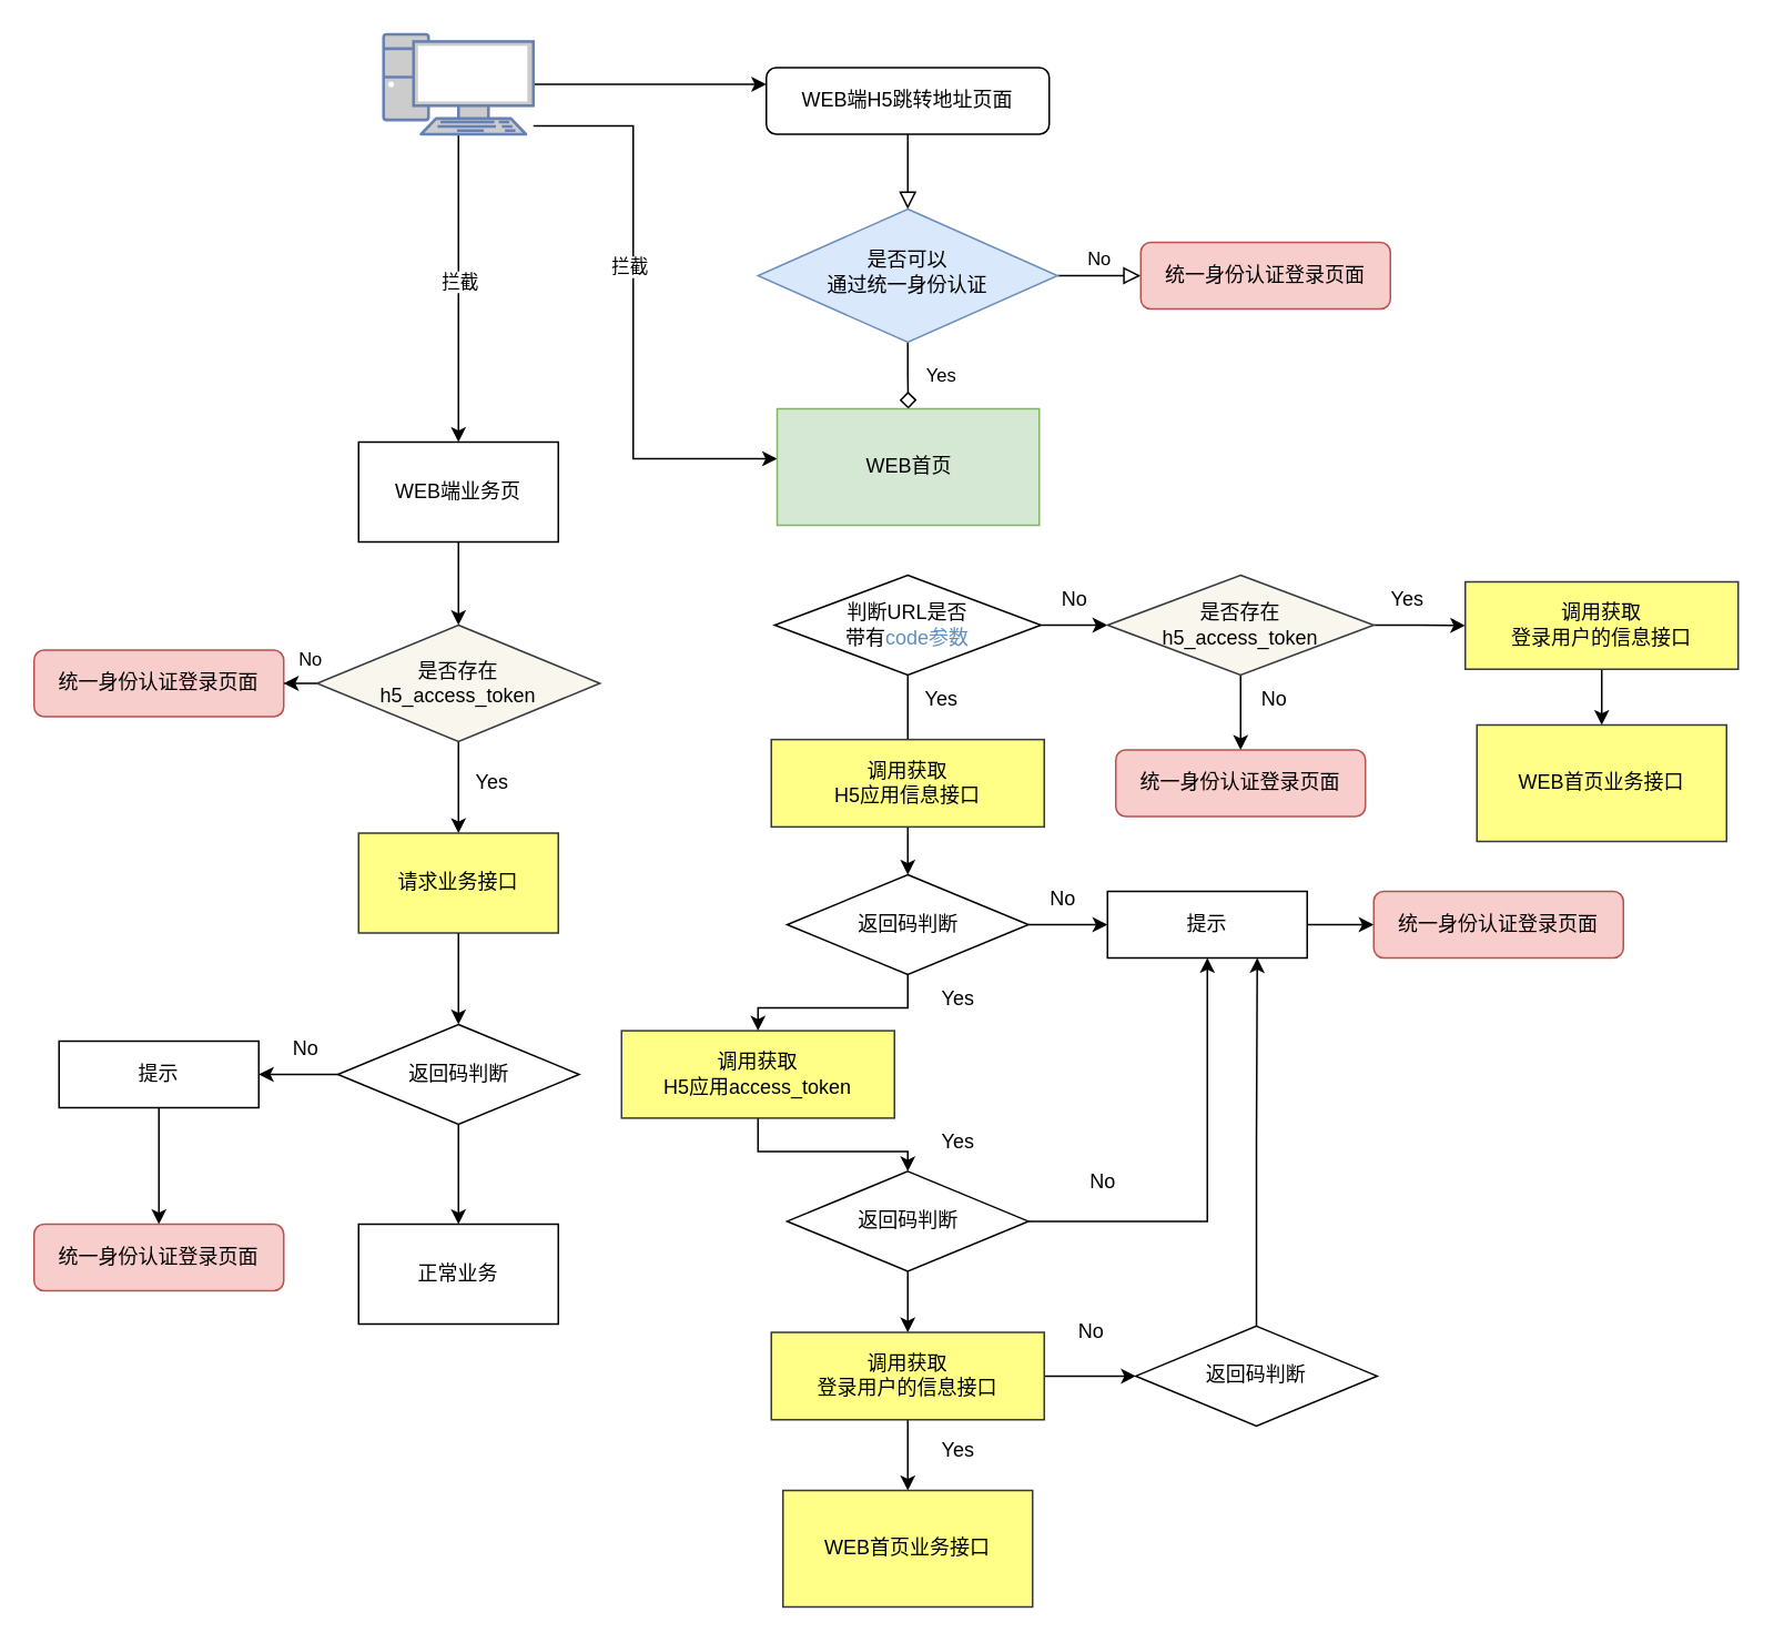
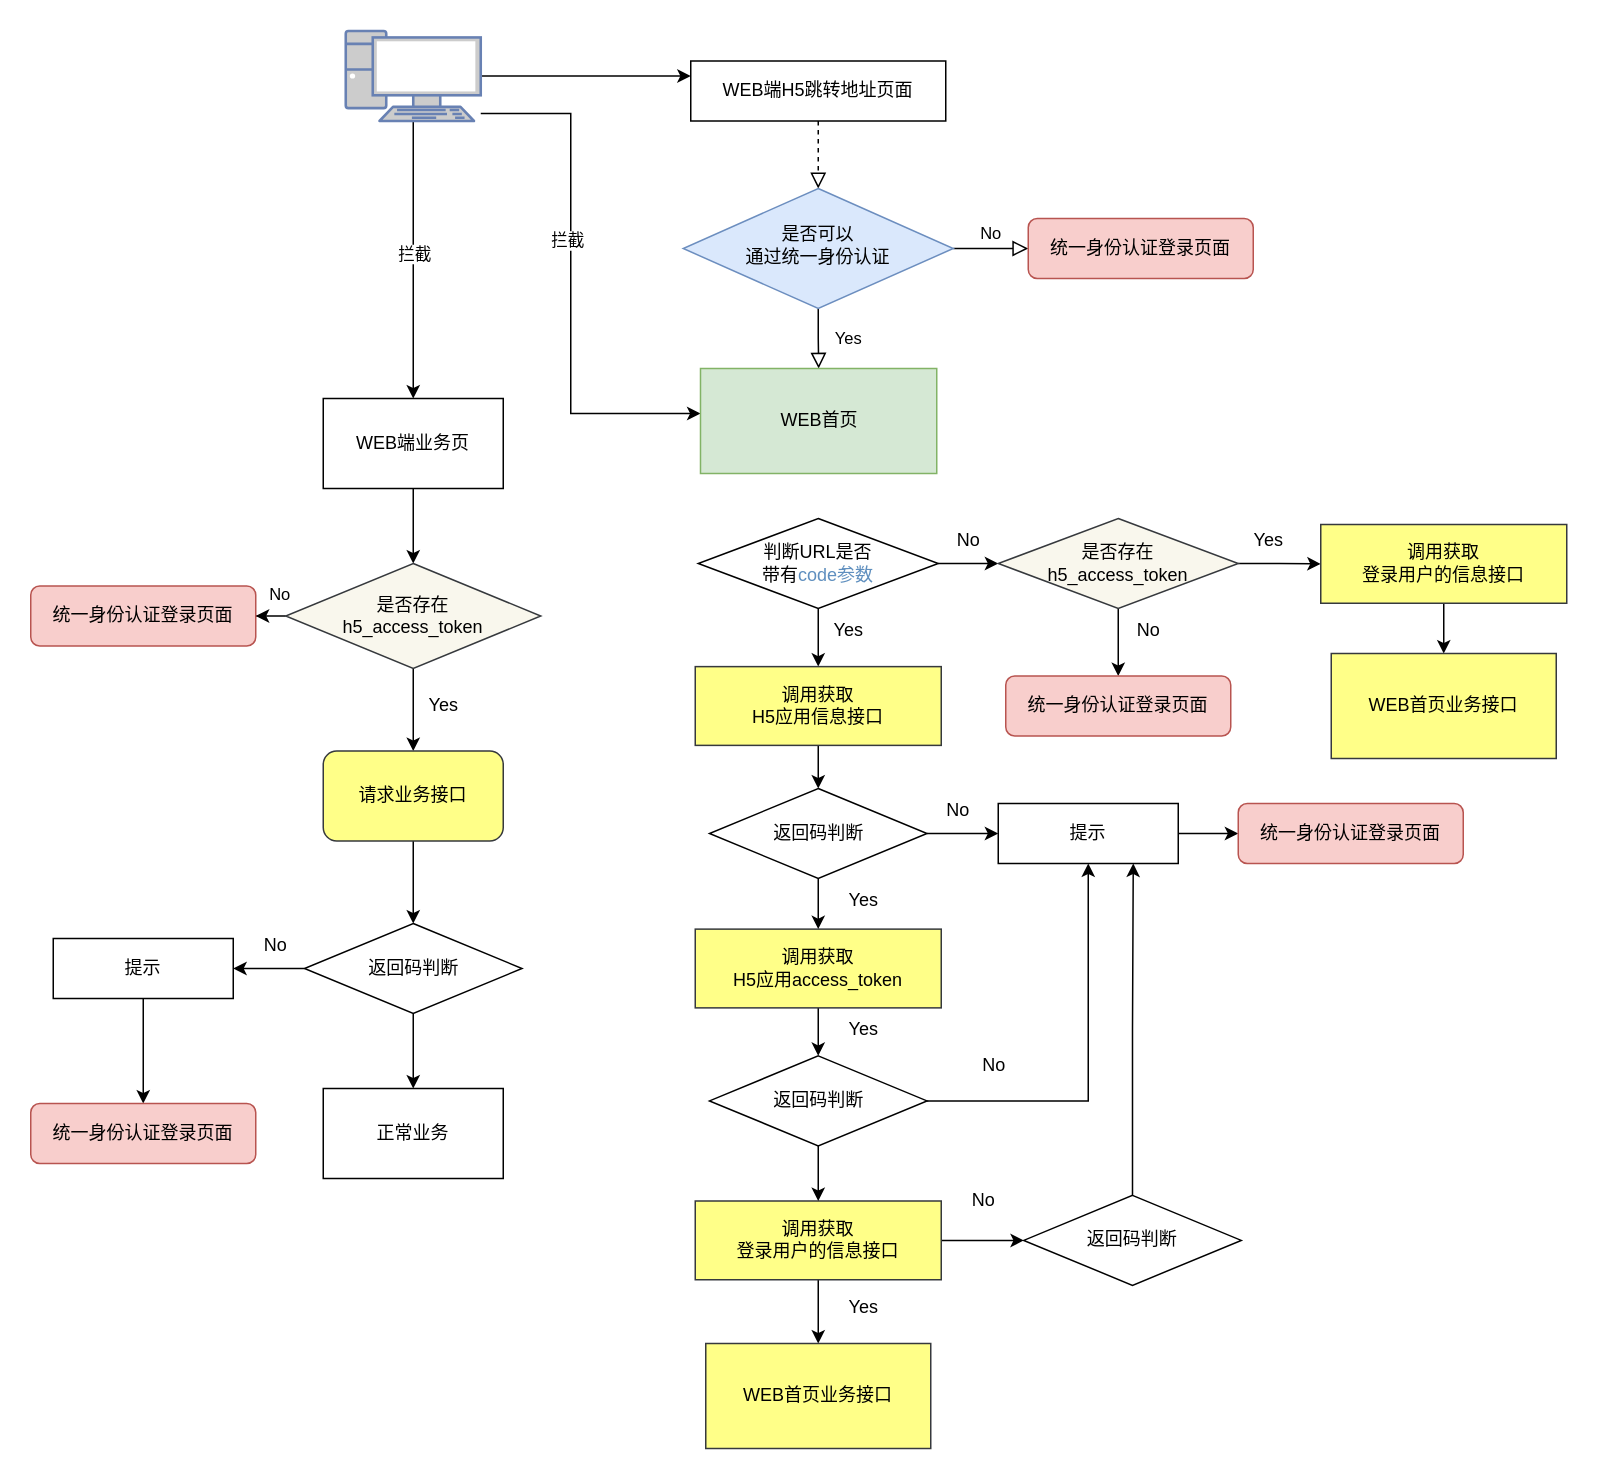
- <mxCell id="3" value="WEB端H5跳转地址页面" style="rounded=1;whiteSpace=wrap;html=1;fontSize=12;glass=0;strokeWidth=1;shadow=0;" parent="1" vertex="1"><mxGeometry x="460" y="40" width="170" height="40" as="geometry" /></mxCell>
+ <mxCell id="3" value="WEB端H5跳转地址页面" style="whiteSpace=wrap;html=1;fontSize=12;glass=0;strokeWidth=1;shadow=0;rounded=0;" parent="1" vertex="1"><mxGeometry x="460" y="40" width="170" height="40" as="geometry" /></mxCell>
- <mxCell id="2" value="" style="rounded=0;html=1;jettySize=auto;orthogonalLoop=1;fontSize=11;endArrow=block;endFill=0;endSize=8;strokeWidth=1;shadow=0;labelBackgroundColor=none;edgeStyle=orthogonalEdgeStyle;" parent="1" source="3" target="6" edge="1"><mxGeometry relative="1" as="geometry" /></mxCell>
+ <mxCell id="2" value="" style="rounded=0;html=1;jettySize=auto;orthogonalLoop=1;fontSize=11;endArrow=block;endFill=0;endSize=8;strokeWidth=1;shadow=0;labelBackgroundColor=none;edgeStyle=orthogonalEdgeStyle;dashed=1;" parent="1" source="3" target="6" edge="1"><mxGeometry relative="1" as="geometry" /></mxCell>
- <mxCell id="4" value="Yes" style="rounded=0;html=1;jettySize=auto;orthogonalLoop=1;fontSize=11;endArrow=diamond;endFill=0;endSize=8;strokeWidth=1;shadow=0;labelBackgroundColor=none;edgeStyle=orthogonalEdgeStyle;" parent="1" source="6" target="30" edge="1"><mxGeometry y="20" relative="1" as="geometry"><mxPoint as="offset" /><mxPoint x="545" y="250" as="targetPoint" /></mxGeometry></mxCell>
+ <mxCell id="4" value="Yes" style="rounded=0;html=1;jettySize=auto;orthogonalLoop=1;fontSize=11;endArrow=block;endFill=0;endSize=8;strokeWidth=1;shadow=0;labelBackgroundColor=none;edgeStyle=orthogonalEdgeStyle;" parent="1" source="6" target="30" edge="1"><mxGeometry y="20" relative="1" as="geometry"><mxPoint as="offset" /><mxPoint x="545" y="250" as="targetPoint" /></mxGeometry></mxCell>
- <mxCell id="32" style="edgeStyle=orthogonalEdgeStyle;rounded=0;orthogonalLoop=1;jettySize=auto;html=1;entryX=0.5;entryY=0;entryDx=0;entryDy=0;endArrow=none;" edge="1" parent="1" source="33" target="41"><mxGeometry relative="1" as="geometry" /></mxCell>
+ <mxCell id="32" style="edgeStyle=orthogonalEdgeStyle;rounded=0;orthogonalLoop=1;jettySize=auto;html=1;entryX=0.5;entryY=0;entryDx=0;entryDy=0;" edge="1" parent="1" source="33" target="41"><mxGeometry relative="1" as="geometry" /></mxCell>
- <mxCell id="22" value="请求业务接口" style="whiteSpace=wrap;html=1;rounded=0;fillColor=#ffff88;strokeColor=#36393d;" vertex="1" parent="1"><mxGeometry x="215" y="500" width="120" height="60" as="geometry" /></mxCell>
+ <mxCell id="22" value="请求业务接口" style="whiteSpace=wrap;html=1;fillColor=#ffff88;strokeColor=#36393d;rounded=1;" vertex="1" parent="1"><mxGeometry x="215" y="500" width="120" height="60" as="geometry" /></mxCell>
- <mxCell id="43" value="调用获取&lt;br style=&quot;border-color: var(--border-color);&quot;&gt;H5应用access_token" style="rounded=0;whiteSpace=wrap;html=1;fillColor=#ffff88;strokeColor=#36393d;" vertex="1" parent="1"><mxGeometry x="373" y="618.75" width="164" height="52.5" as="geometry" /></mxCell>
+ <mxCell id="43" value="调用获取&lt;br style=&quot;border-color: var(--border-color);&quot;&gt;H5应用access_token" style="rounded=0;whiteSpace=wrap;html=1;fillColor=#ffff88;strokeColor=#36393d;" vertex="1" parent="1"><mxGeometry x="463" y="618.75" width="164" height="52.5" as="geometry" /></mxCell>
- <mxCell id="29" value="正常业务" style="whiteSpace=wrap;html=1;rounded=0;" vertex="1" parent="1"><mxGeometry x="215" y="735" width="120" height="60" as="geometry" /></mxCell>
+ <mxCell id="29" value="正常业务" style="whiteSpace=wrap;html=1;rounded=0;" vertex="1" parent="1"><mxGeometry x="215" y="725" width="120" height="60" as="geometry" /></mxCell>
